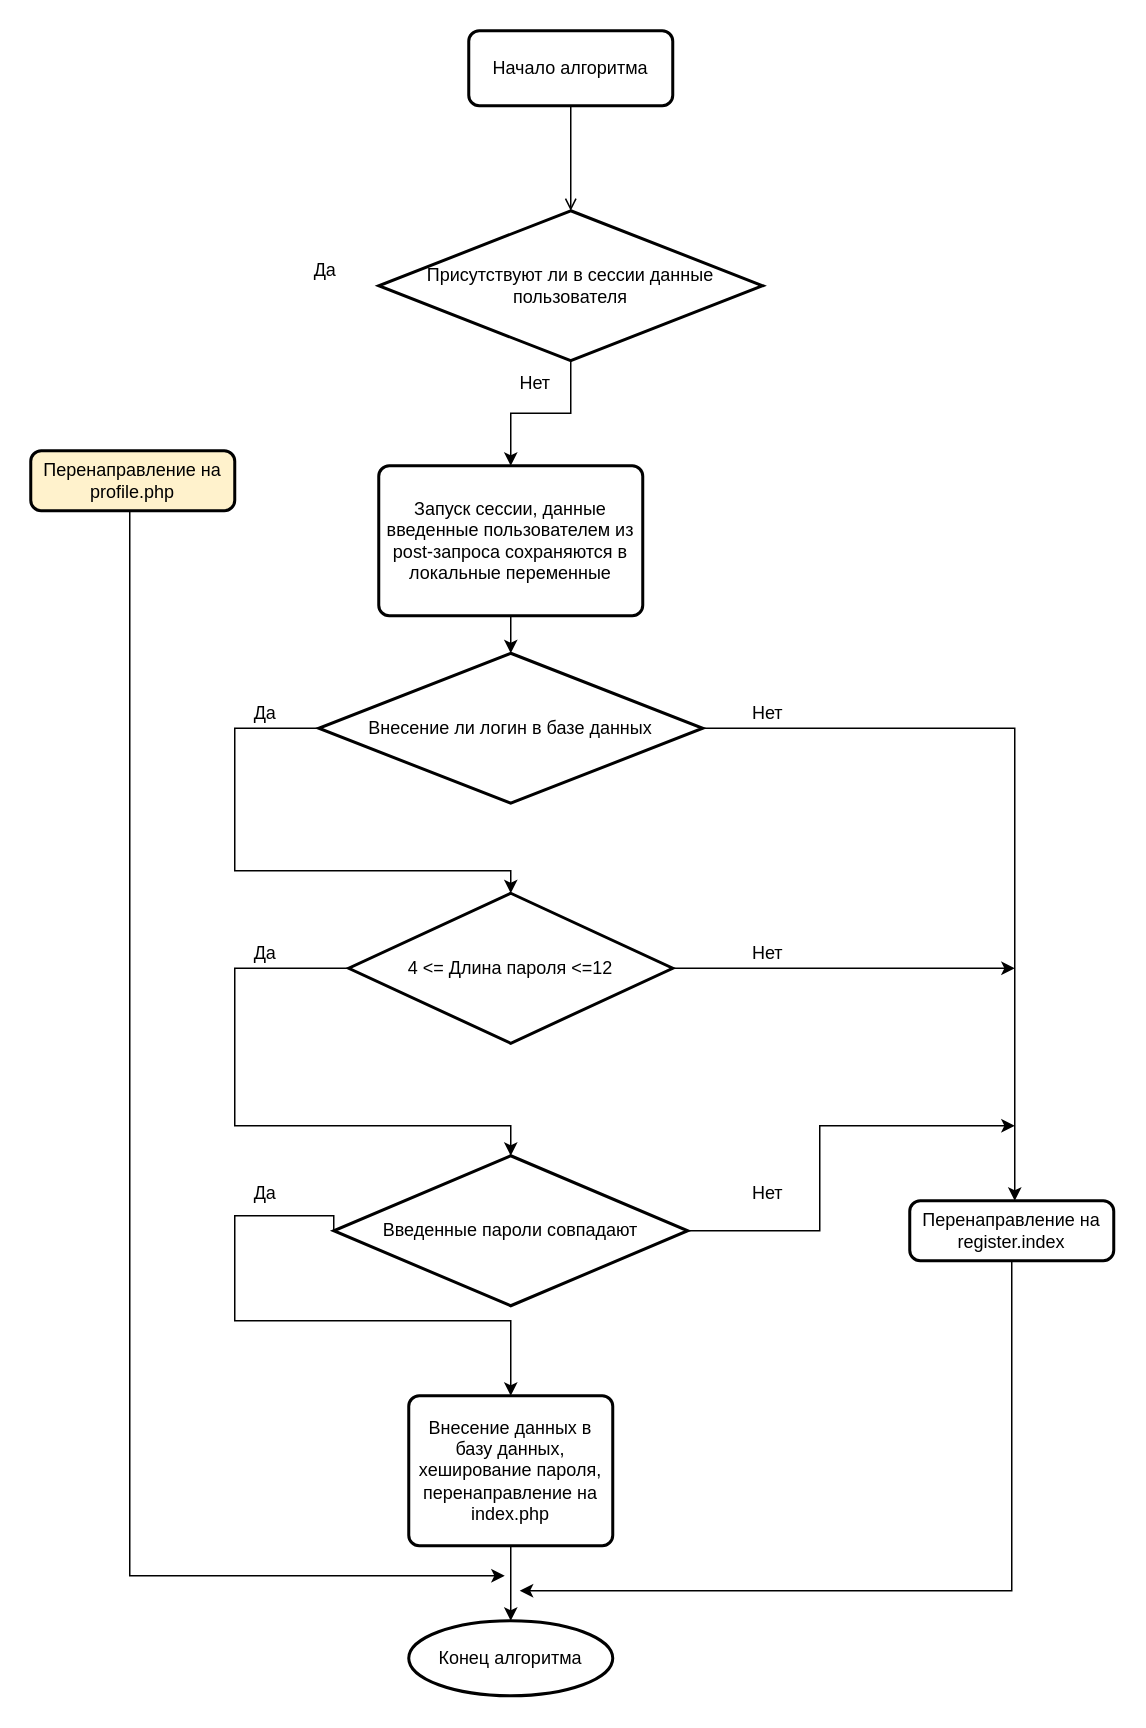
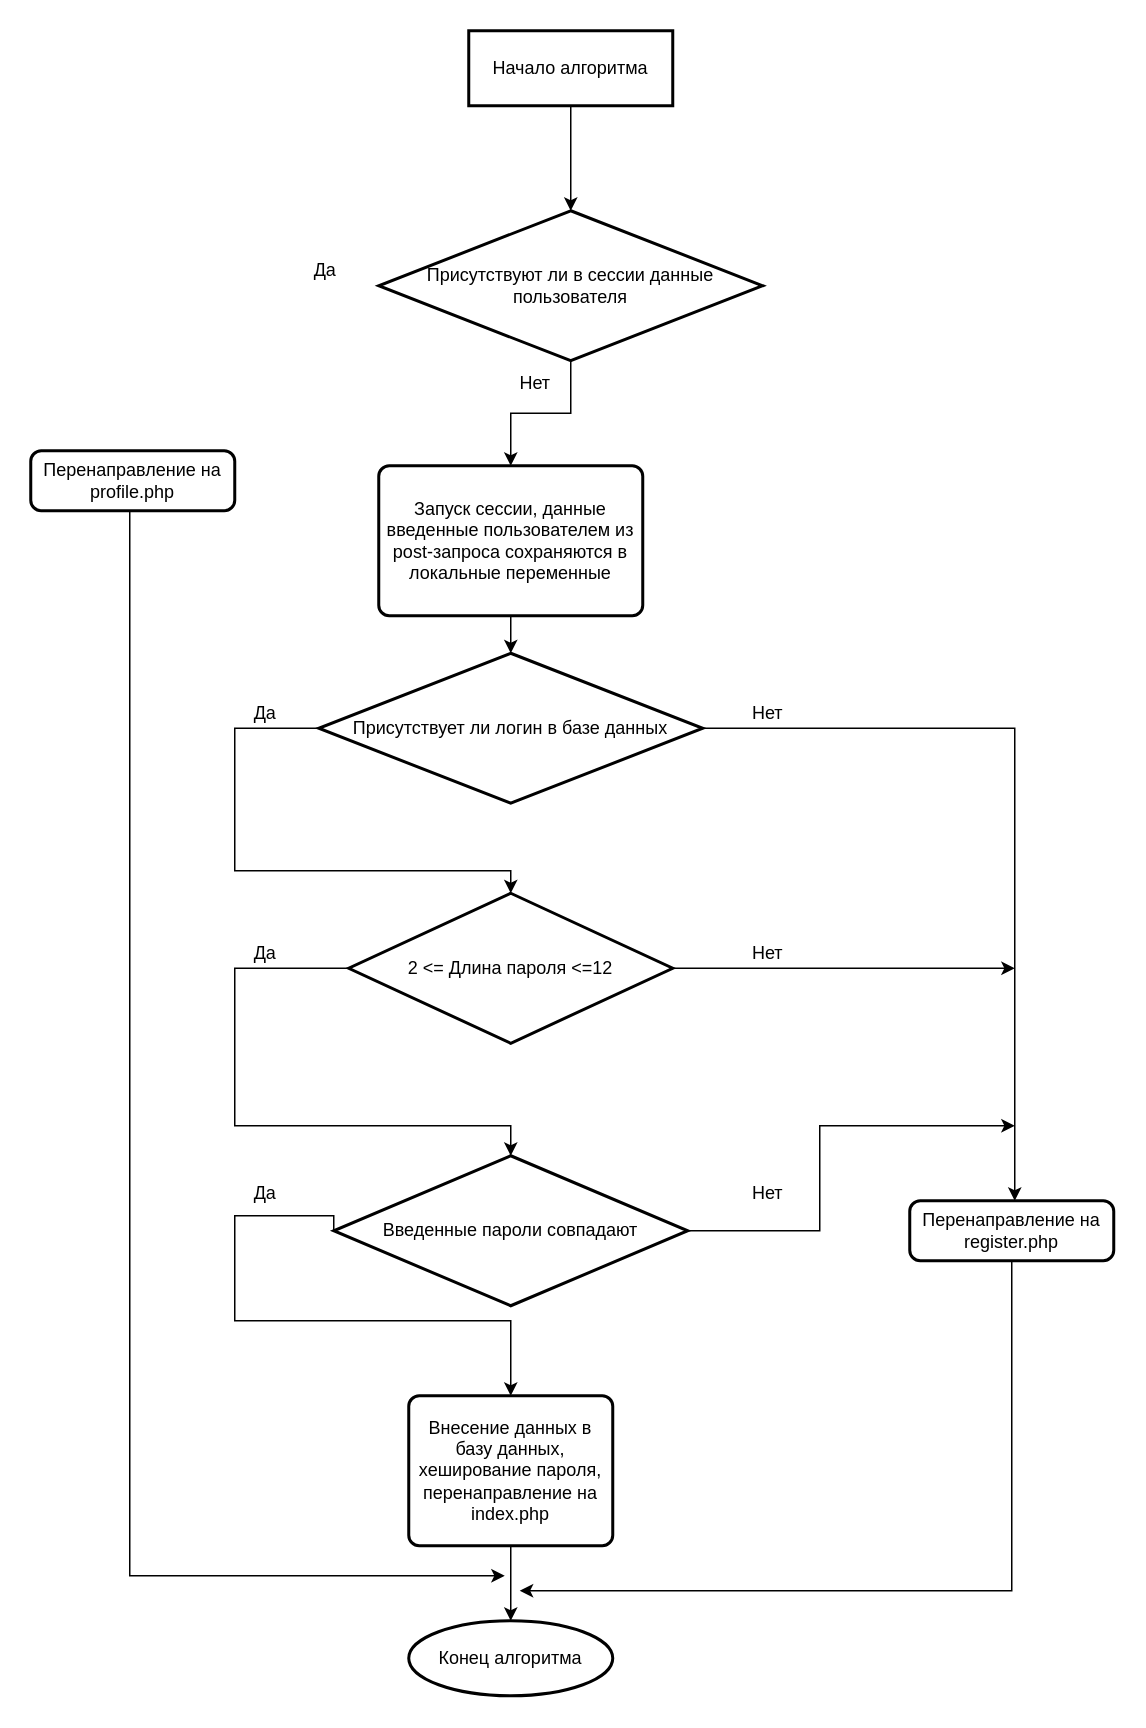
- <mxCell id="22" value="Начало алгоритма" style="rounded=1;whiteSpace=wrap;html=1;absoluteArcSize=1;arcSize=14;strokeWidth=2;" vertex="1" parent="1"><mxGeometry x="312" y="20" width="136" height="50" as="geometry" /></mxCell>
+ <mxCell id="22" value="Начало алгоритма" style="whiteSpace=wrap;html=1;absoluteArcSize=1;arcSize=14;strokeWidth=2;rounded=0;" vertex="1" parent="1"><mxGeometry x="312" y="20" width="136" height="50" as="geometry" /></mxCell>
- <mxCell id="21" value="" style="edgeStyle=orthogonalEdgeStyle;rounded=0;orthogonalLoop=1;jettySize=auto;html=1;endArrow=open;" edge="1" parent="1" source="22" target="27"><mxGeometry relative="1" as="geometry" /></mxCell>
+ <mxCell id="21" value="" style="edgeStyle=orthogonalEdgeStyle;rounded=0;orthogonalLoop=1;jettySize=auto;html=1;" edge="1" parent="1" source="22" target="27"><mxGeometry relative="1" as="geometry" /></mxCell>
- <mxCell id="28" value="Перенаправление на profile.php" style="rounded=1;whiteSpace=wrap;html=1;absoluteArcSize=1;arcSize=14;strokeWidth=2;fillColor=#fff2cc;" vertex="1" parent="1"><mxGeometry x="20" y="300" width="136" height="40" as="geometry" /></mxCell>
+ <mxCell id="28" value="Перенаправление на profile.php" style="rounded=1;whiteSpace=wrap;html=1;absoluteArcSize=1;arcSize=14;strokeWidth=2;" vertex="1" parent="1"><mxGeometry x="20" y="300" width="136" height="40" as="geometry" /></mxCell>
- <mxCell id="19" value="Внесение ли логин в базе данных" style="strokeWidth=2;html=1;shape=mxgraph.flowchart.decision;whiteSpace=wrap;" vertex="1" parent="1"><mxGeometry x="212" y="435" width="256" height="100" as="geometry" /></mxCell>
+ <mxCell id="19" value="Присутствует ли логин в базе данных" style="strokeWidth=2;html=1;shape=mxgraph.flowchart.decision;whiteSpace=wrap;" vertex="1" parent="1"><mxGeometry x="212" y="435" width="256" height="100" as="geometry" /></mxCell>
- <mxCell id="18" value="4 &amp;lt;= Длина пароля &amp;lt;=12" style="strokeWidth=2;html=1;shape=mxgraph.flowchart.decision;whiteSpace=wrap;" vertex="1" parent="1"><mxGeometry x="232" y="595" width="216" height="100" as="geometry" /></mxCell>
+ <mxCell id="18" value="2 &amp;lt;= Длина пароля &amp;lt;=12" style="strokeWidth=2;html=1;shape=mxgraph.flowchart.decision;whiteSpace=wrap;" vertex="1" parent="1"><mxGeometry x="232" y="595" width="216" height="100" as="geometry" /></mxCell>
- <mxCell id="25" value="Перенаправление на register.index" style="rounded=1;whiteSpace=wrap;html=1;absoluteArcSize=1;arcSize=14;strokeWidth=2;" vertex="1" parent="1"><mxGeometry x="606" y="800" width="136" height="40" as="geometry" /></mxCell>
+ <mxCell id="25" value="Перенаправление на register.php" style="rounded=1;whiteSpace=wrap;html=1;absoluteArcSize=1;arcSize=14;strokeWidth=2;" vertex="1" parent="1"><mxGeometry x="606" y="800" width="136" height="40" as="geometry" /></mxCell>
